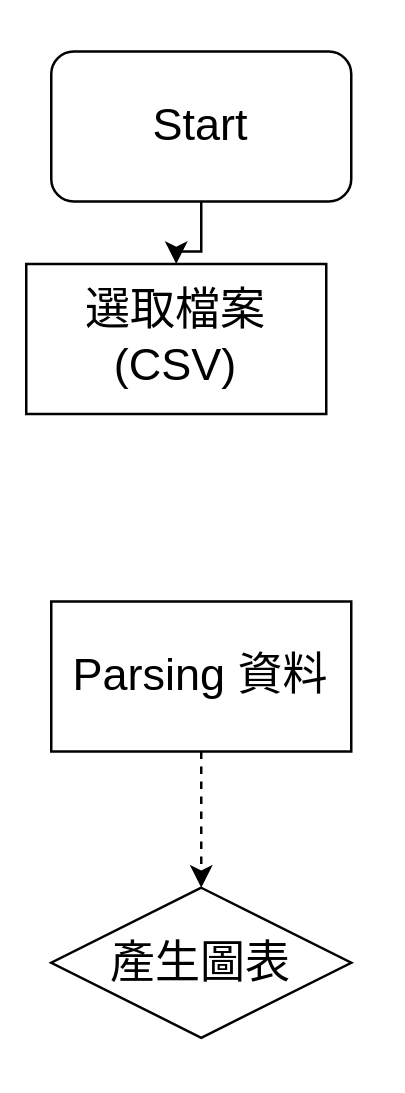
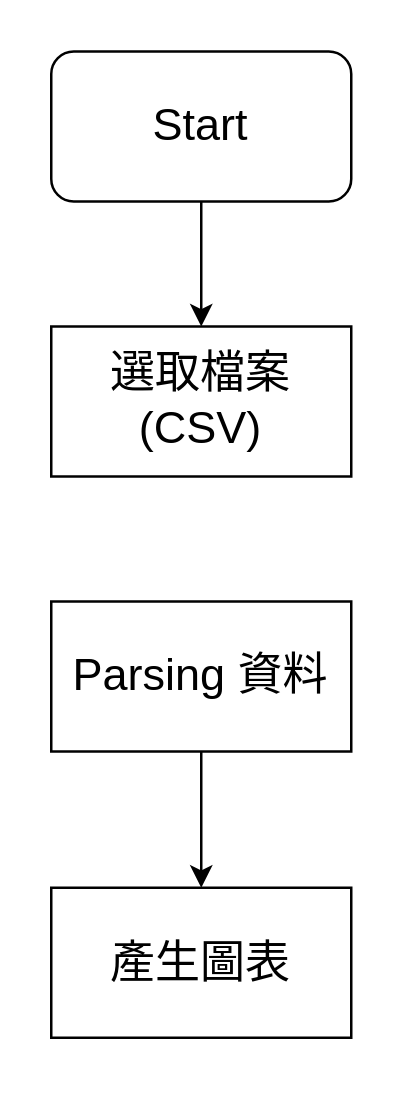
- <mxCell id="4" value="&lt;span style=&quot;font-size: 18px;&quot;&gt;選取檔案(CSV)&lt;/span&gt;" style="rounded=0;whiteSpace=wrap;html=1;" vertex="1" parent="1"><mxGeometry x="10" y="105" width="120" height="60" as="geometry" /></mxCell>
+ <mxCell id="4" value="&lt;span style=&quot;font-size: 18px;&quot;&gt;選取檔案(CSV)&lt;/span&gt;" style="rounded=0;whiteSpace=wrap;html=1;" vertex="1" parent="1"><mxGeometry x="20" y="130" width="120" height="60" as="geometry" /></mxCell>
- <mxCell id="5" style="edgeStyle=orthogonalEdgeStyle;rounded=0;orthogonalLoop=1;jettySize=auto;html=1;exitX=0.5;exitY=1;exitDx=0;exitDy=0;entryX=0.5;entryY=0;entryDx=0;entryDy=0;dashed=1;" edge="1" parent="1" source="6" target="7"><mxGeometry relative="1" as="geometry" /></mxCell>
+ <mxCell id="5" style="edgeStyle=orthogonalEdgeStyle;rounded=0;orthogonalLoop=1;jettySize=auto;html=1;exitX=0.5;exitY=1;exitDx=0;exitDy=0;entryX=0.5;entryY=0;entryDx=0;entryDy=0;" edge="1" parent="1" source="6" target="7"><mxGeometry relative="1" as="geometry" /></mxCell>
- <mxCell id="7" value="&lt;span style=&quot;font-size: 18px;&quot;&gt;產生圖表&lt;/span&gt;" style="rhombus;whiteSpace=wrap;html=1;" vertex="1" parent="1"><mxGeometry x="20" y="354.5" width="120" height="60" as="geometry" /></mxCell>
+ <mxCell id="7" value="&lt;span style=&quot;font-size: 18px;&quot;&gt;產生圖表&lt;/span&gt;" style="rounded=0;whiteSpace=wrap;html=1;" vertex="1" parent="1"><mxGeometry x="20" y="354.5" width="120" height="60" as="geometry" /></mxCell>
